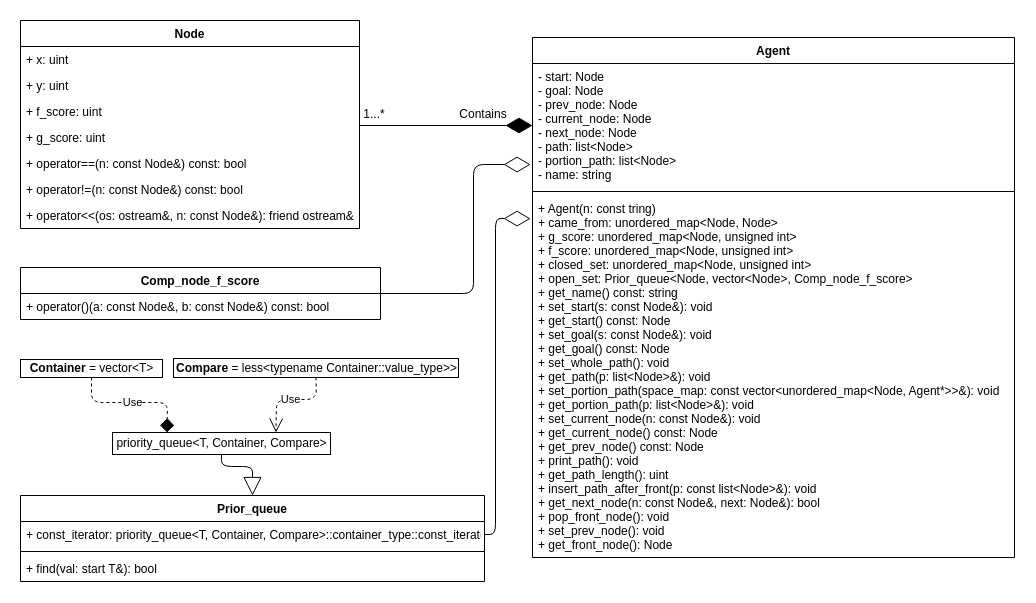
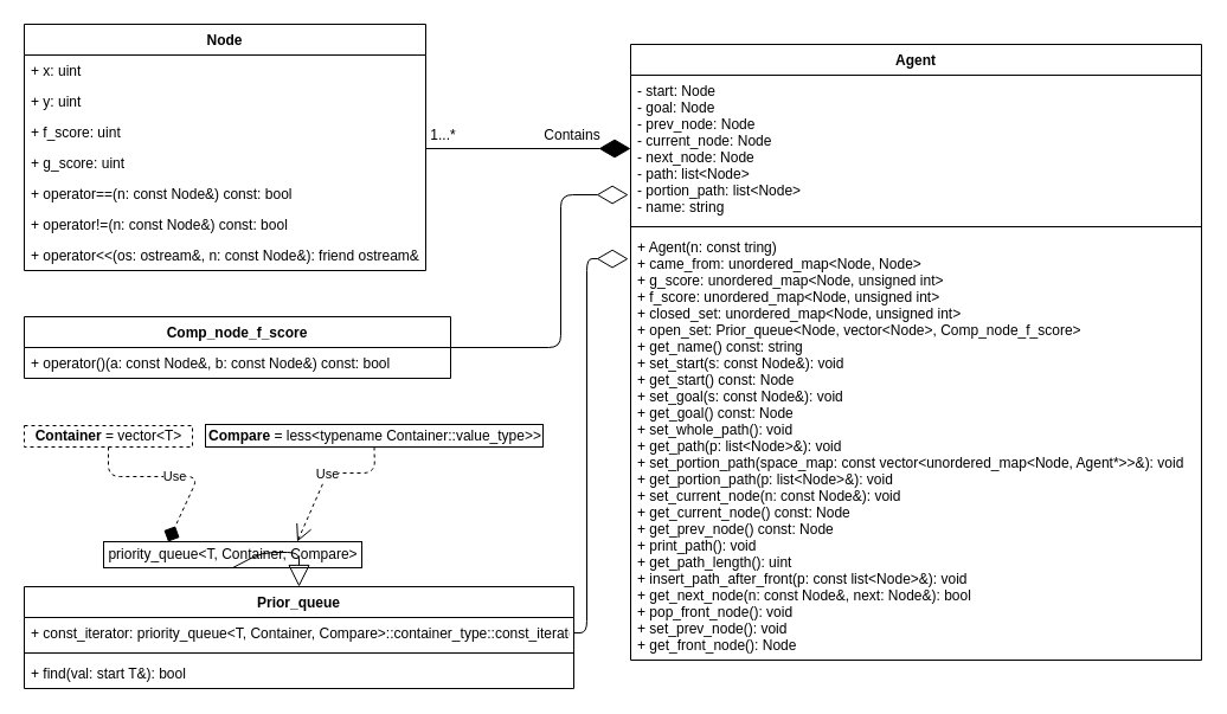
- <mxCell id="21" value="&lt;b&gt;Container&lt;/b&gt; = vector&amp;lt;T&amp;gt;" style="html=1;" parent="1" vertex="1"><mxGeometry x="20" y="359" width="142" height="18" as="geometry" /></mxCell>
+ <mxCell id="21" value="&lt;b&gt;Container&lt;/b&gt; = vector&amp;lt;T&amp;gt;" style="html=1;dashed=1;" parent="1" vertex="1"><mxGeometry x="20" y="359" width="142" height="18" as="geometry" /></mxCell>
- <mxCell id="23" value="priority_queue&amp;lt;T,&lt;span class=&quot;rgh-ws-char rgh-space-char&quot;&gt; &lt;/span&gt;Container,&lt;span class=&quot;rgh-ws-char rgh-space-char&quot;&gt; &lt;/span&gt;Compare&amp;gt;" style="html=1;fillColor=none;" parent="1" vertex="1"><mxGeometry x="112" y="432" width="218" height="22" as="geometry" /></mxCell>
+ <mxCell id="23" value="priority_queue&amp;lt;T,&lt;span class=&quot;rgh-ws-char rgh-space-char&quot;&gt; &lt;/span&gt;Container,&lt;span class=&quot;rgh-ws-char rgh-space-char&quot;&gt; &lt;/span&gt;Compare&amp;gt;" style="html=1;fillColor=none;" parent="1" vertex="1"><mxGeometry x="87" y="457" width="218" height="22" as="geometry" /></mxCell>
